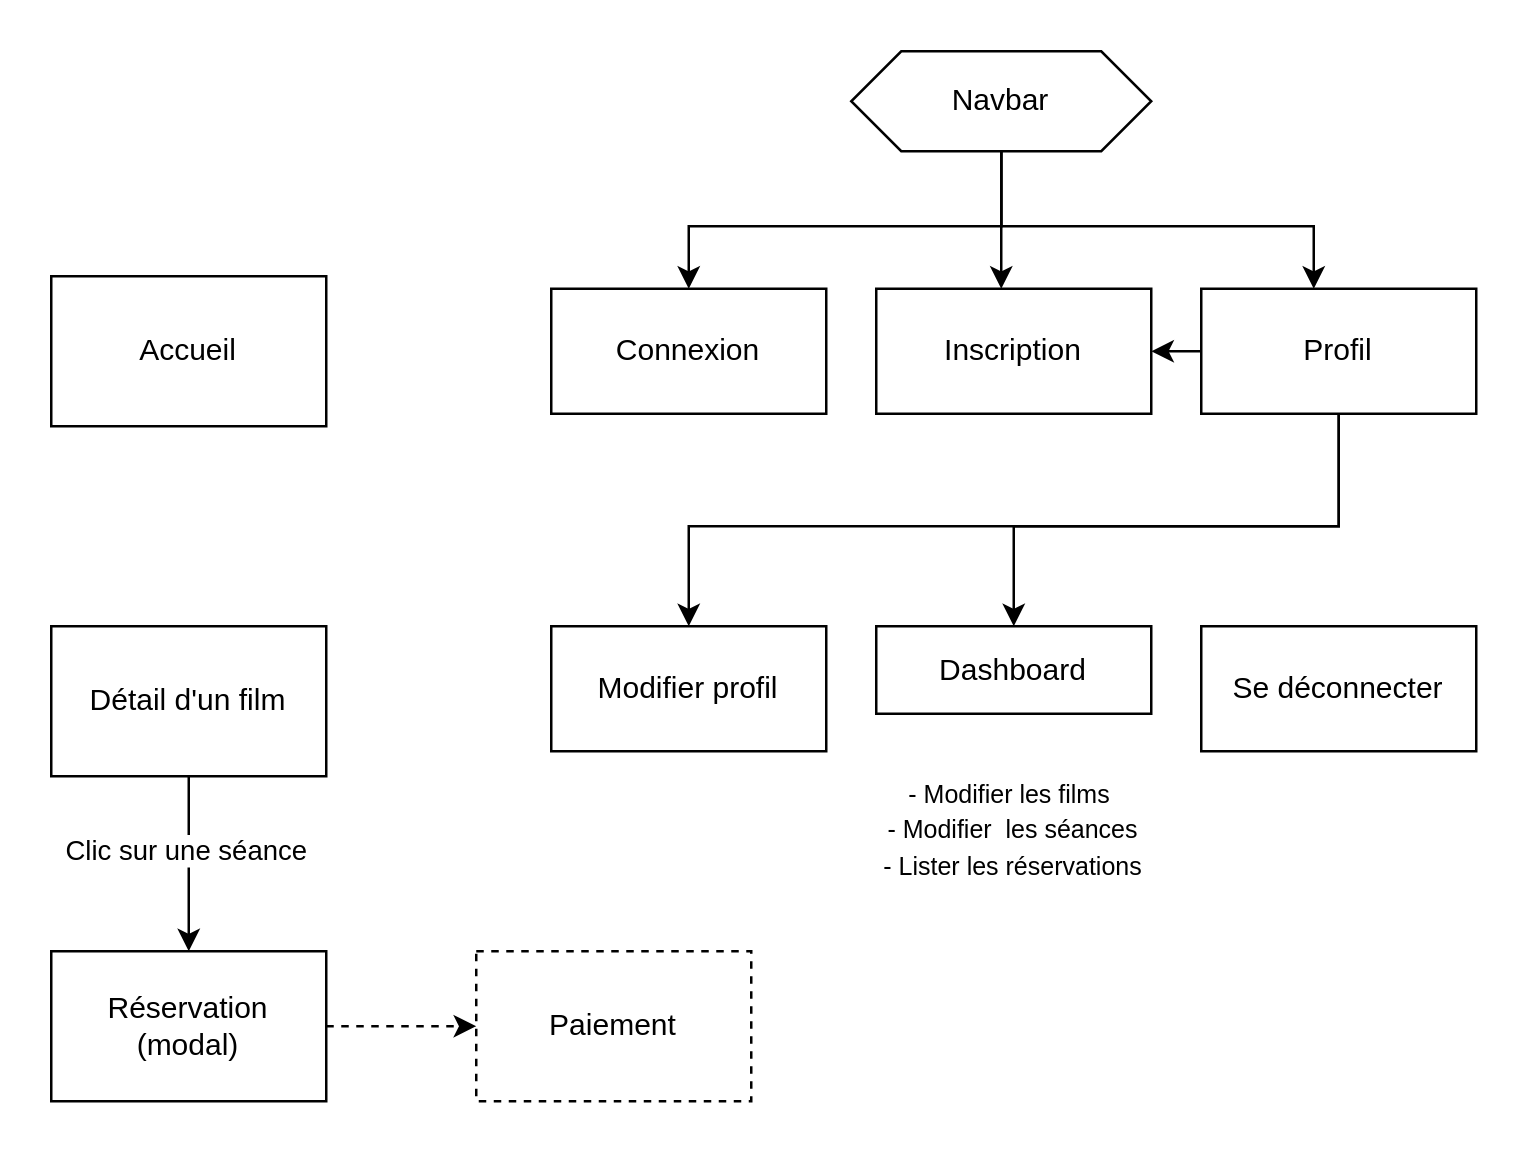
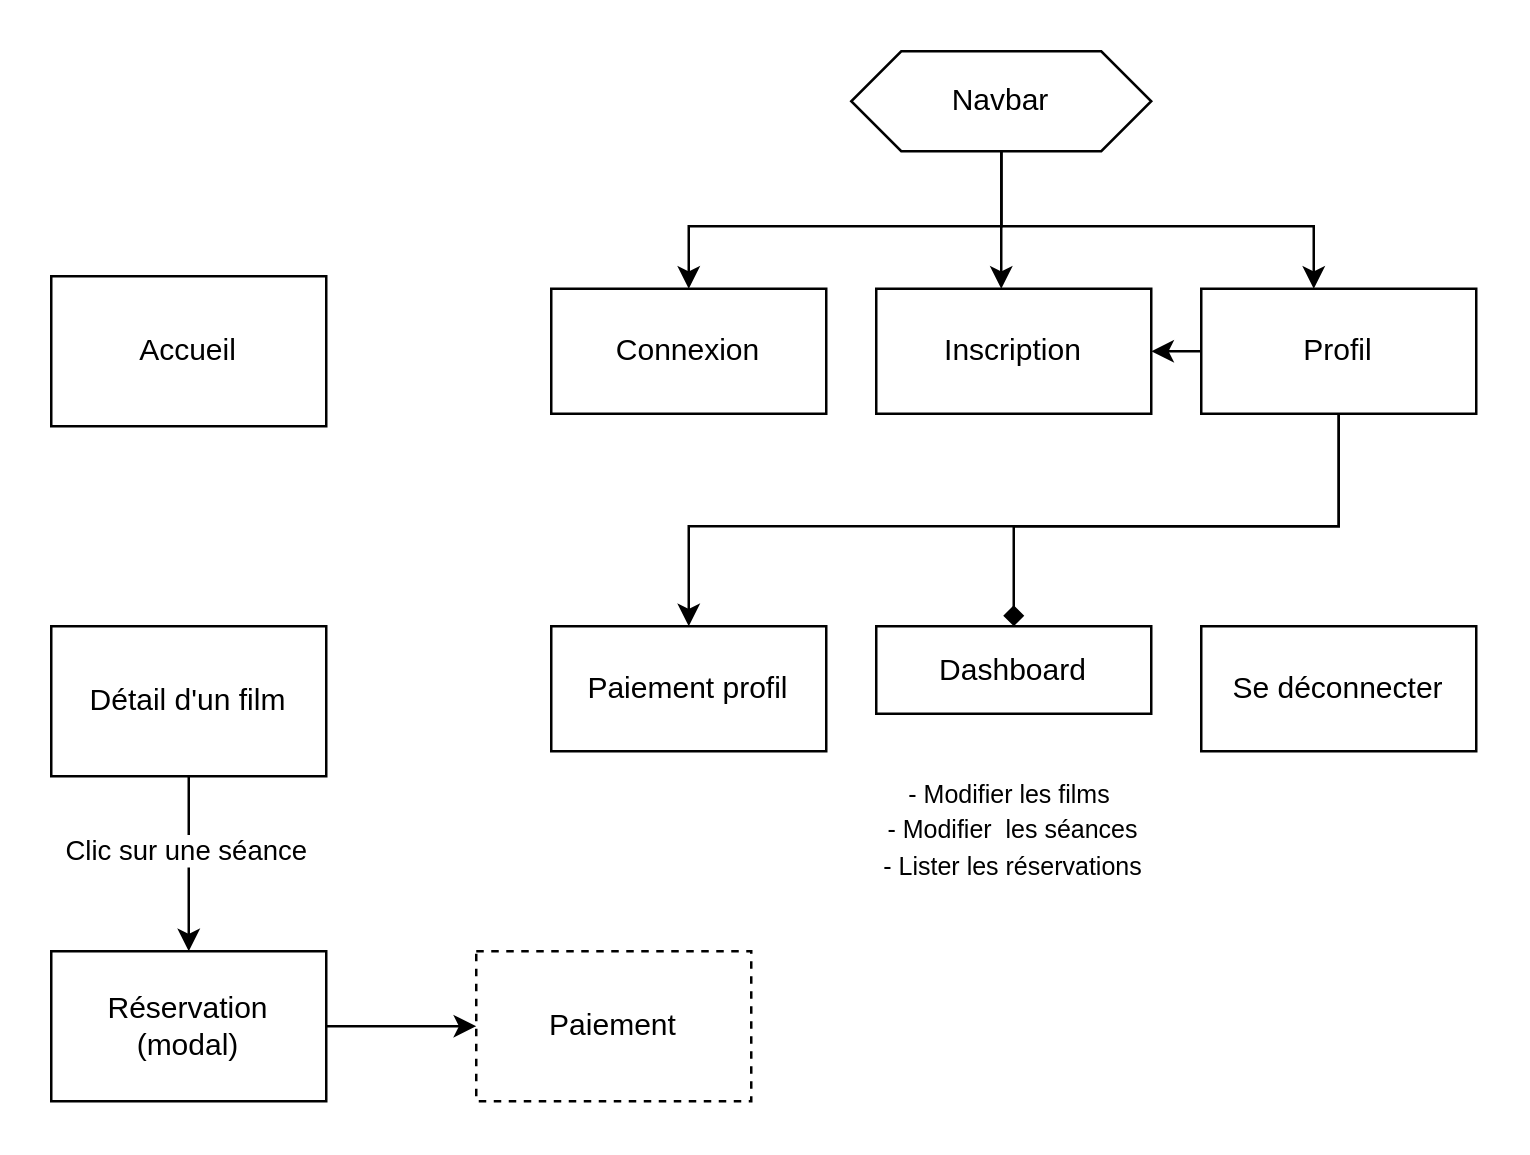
- <mxCell id="18" style="edgeStyle=none;html=1;rounded=0;entryX=0.5;entryY=0;entryDx=0;entryDy=0;" edge="1" parent="1" source="20" target="23"><mxGeometry relative="1" as="geometry"><mxPoint x="600" y="250" as="targetPoint" /><Array as="points"><mxPoint x="535" y="210" /><mxPoint x="405" y="210" /></Array></mxGeometry></mxCell>
+ <mxCell id="18" style="edgeStyle=none;html=1;rounded=0;entryX=0.5;entryY=0;entryDx=0;entryDy=0;endArrow=diamond;" edge="1" parent="1" source="20" target="23"><mxGeometry relative="1" as="geometry"><mxPoint x="600" y="250" as="targetPoint" /><Array as="points"><mxPoint x="535" y="210" /><mxPoint x="405" y="210" /></Array></mxGeometry></mxCell>
- <mxCell id="21" value="Modifier profil" style="html=1;whiteSpace=wrap;" parent="1" vertex="1"><mxGeometry x="220" y="250" width="110" height="50" as="geometry" /></mxCell>
+ <mxCell id="21" value="Paiement profil" style="html=1;whiteSpace=wrap;" parent="1" vertex="1"><mxGeometry x="220" y="250" width="110" height="50" as="geometry" /></mxCell>
- <mxCell id="24" style="edgeStyle=orthogonalEdgeStyle;rounded=0;html=1;entryX=0;entryY=0.5;entryDx=0;entryDy=0;dashed=1;" edge="1" parent="1" source="9" target="12"><mxGeometry relative="1" as="geometry" /></mxCell>
+ <mxCell id="24" style="edgeStyle=orthogonalEdgeStyle;rounded=0;html=1;entryX=0;entryY=0.5;entryDx=0;entryDy=0;dashed=0;" edge="1" parent="1" source="9" target="12"><mxGeometry relative="1" as="geometry" /></mxCell>
